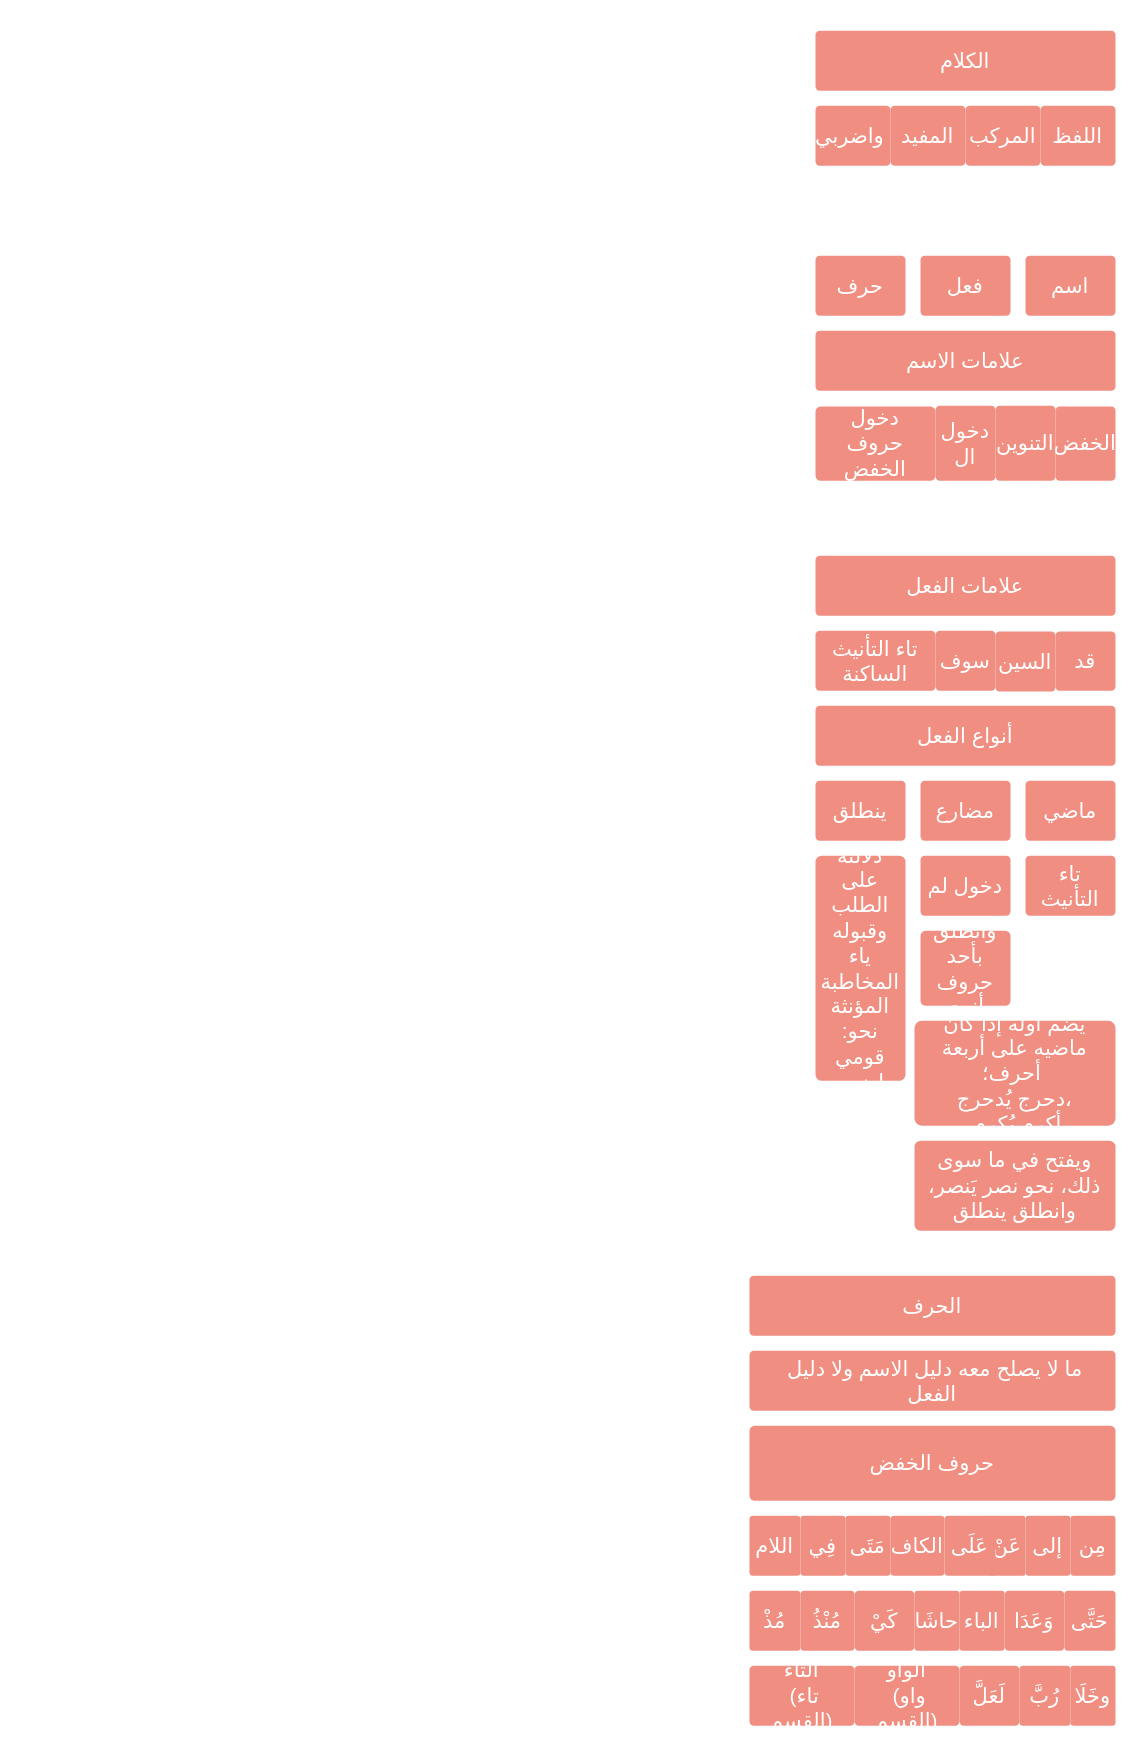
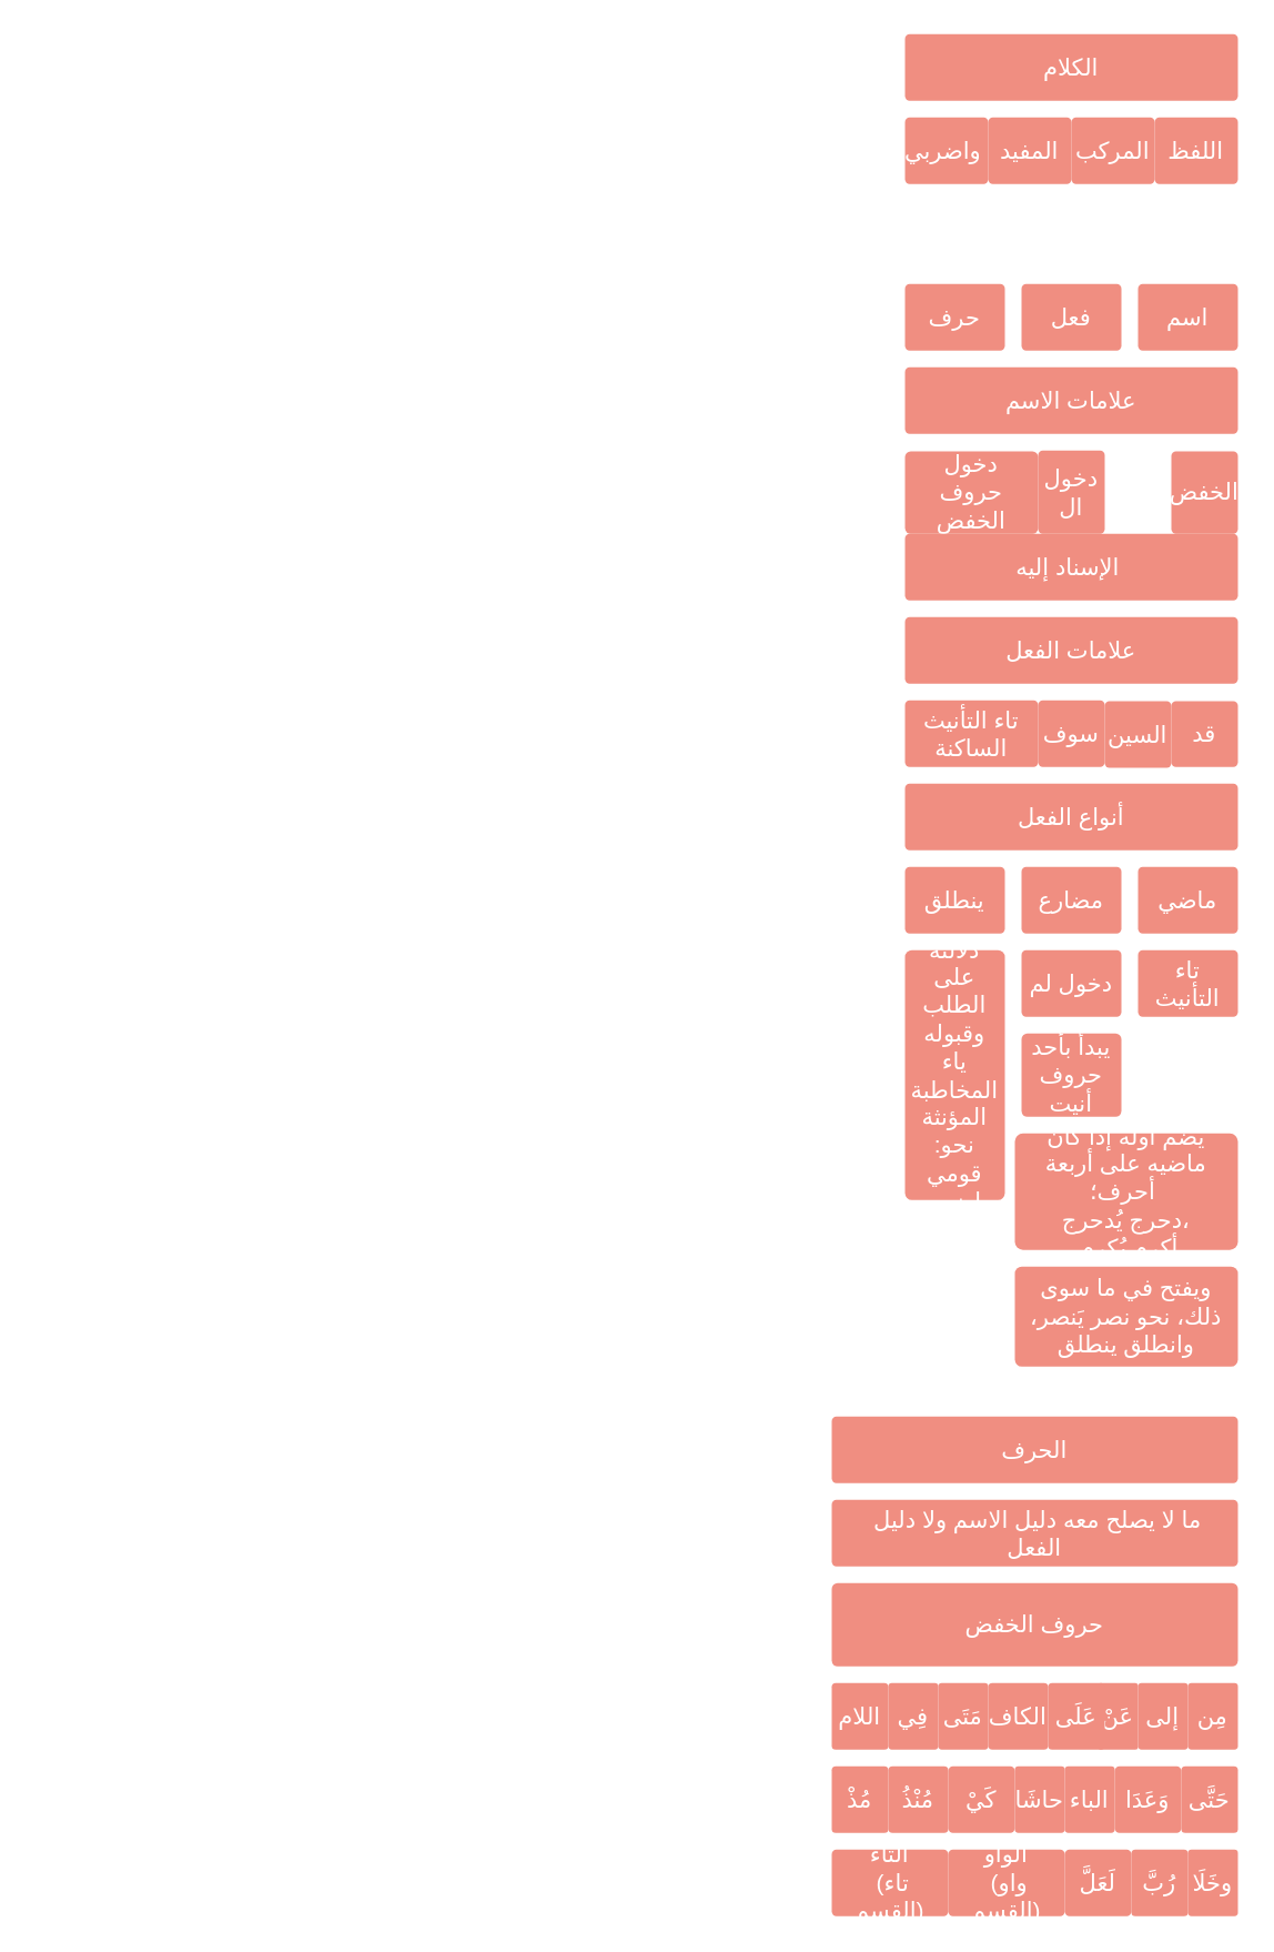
- <mxCell id="16" value="التنوين" style="rounded=1;whiteSpace=wrap;html=1;shadow=0;labelBackgroundColor=none;strokeColor=none;strokeWidth=3;fillColor=#f08e81;fontFamily=Helvetica;fontSize=14;fontColor=#FFFFFF;align=center;spacing=5;fontStyle=0;arcSize=7;perimeterSpacing=2;" parent="1" vertex="1"><mxGeometry x="663" y="270" width="40" height="50" as="geometry" /></mxCell>
+ <mxCell id="18" value="الإسناد إليه&amp;nbsp;" style="rounded=1;whiteSpace=wrap;html=1;shadow=0;labelBackgroundColor=none;strokeColor=none;strokeWidth=3;fillColor=#f08e81;fontFamily=Helvetica;fontSize=14;fontColor=#FFFFFF;align=center;spacing=5;fontStyle=0;arcSize=7;perimeterSpacing=2;" parent="1" vertex="1"><mxGeometry x="543" y="320" width="200" height="40" as="geometry" /></mxCell>
- <mxCell id="31" value="وانطلق بأحد حروف أنيت" style="rounded=1;whiteSpace=wrap;html=1;shadow=0;labelBackgroundColor=none;strokeColor=none;strokeWidth=3;fillColor=#f08e81;fontFamily=Helvetica;fontSize=14;fontColor=#FFFFFF;align=center;spacing=5;fontStyle=0;arcSize=7;perimeterSpacing=2;" vertex="1" parent="1"><mxGeometry x="613" y="620" width="60" height="50" as="geometry" /></mxCell>
+ <mxCell id="31" value="يبدأ بأحد حروف أنيت" style="rounded=1;whiteSpace=wrap;html=1;shadow=0;labelBackgroundColor=none;strokeColor=none;strokeWidth=3;fillColor=#f08e81;fontFamily=Helvetica;fontSize=14;fontColor=#FFFFFF;align=center;spacing=5;fontStyle=0;arcSize=7;perimeterSpacing=2;" vertex="1" parent="1"><mxGeometry x="613" y="620" width="60" height="50" as="geometry" /></mxCell>
